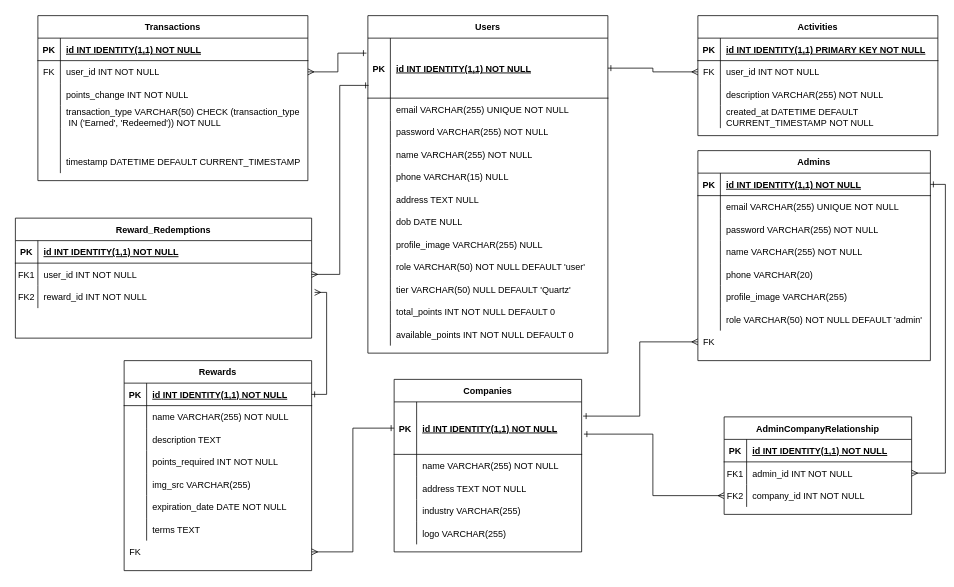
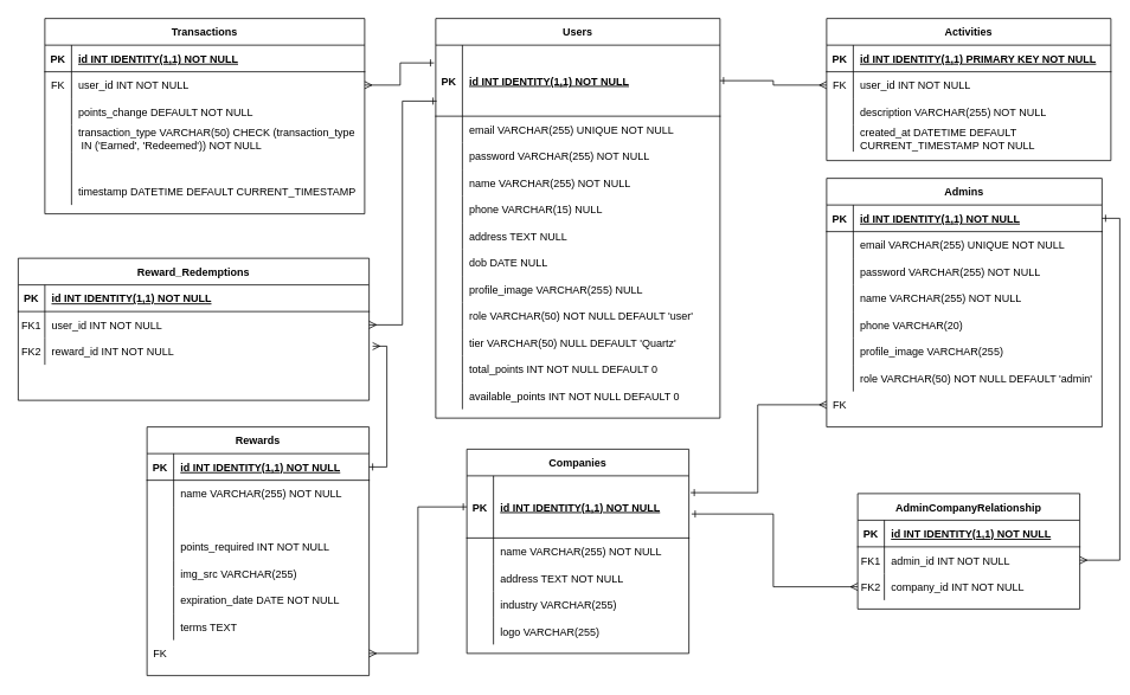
- <mxCell id="113" value="points_change INT NOT NULL" style="shape=partialRectangle;overflow=hidden;connectable=0;fillColor=none;top=0;left=0;bottom=0;right=0;align=left;spacingLeft=6;" vertex="1" parent="111"><mxGeometry x="30" width="330" height="30" as="geometry"><mxRectangle width="330" height="30" as="alternateBounds" /></mxGeometry></mxCell>
+ <mxCell id="113" value="points_change DEFAULT NOT NULL" style="shape=partialRectangle;overflow=hidden;connectable=0;fillColor=none;top=0;left=0;bottom=0;right=0;align=left;spacingLeft=6;" vertex="1" parent="111"><mxGeometry x="30" width="330" height="30" as="geometry"><mxRectangle width="330" height="30" as="alternateBounds" /></mxGeometry></mxCell>
- <mxCell id="142" value="description TEXT" style="shape=partialRectangle;overflow=hidden;connectable=0;fillColor=none;top=0;left=0;bottom=0;right=0;align=left;spacingLeft=6;" vertex="1" parent="140"><mxGeometry x="30" width="220" height="30" as="geometry"><mxRectangle width="220" height="30" as="alternateBounds" /></mxGeometry></mxCell>
